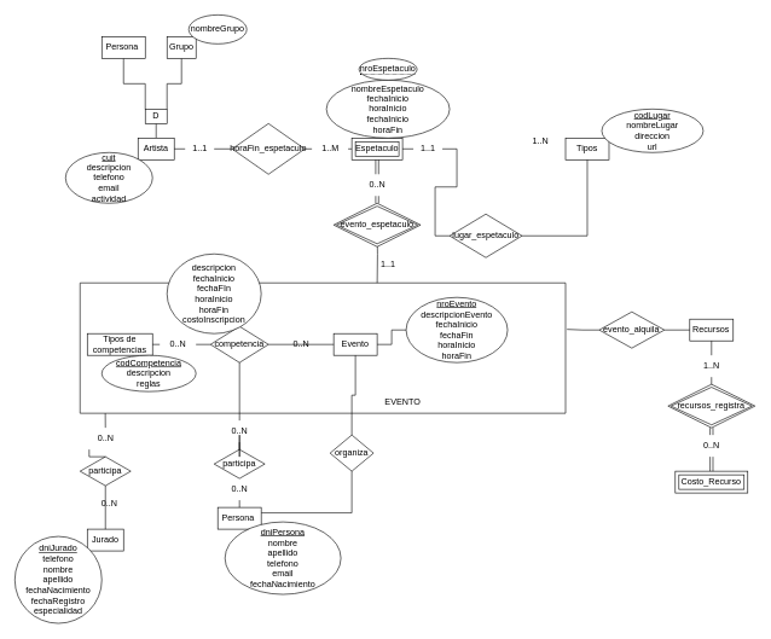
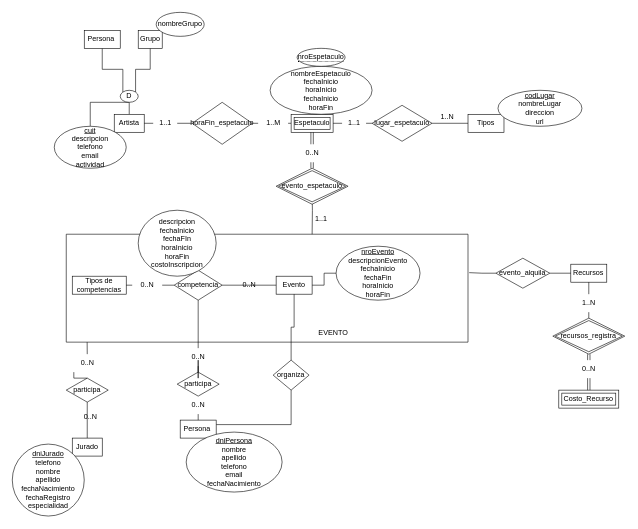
- <mxCell id="44" value="D" style="whiteSpace=wrap;html=1;rounded=0;" vertex="1" parent="1"><mxGeometry x="200" y="150" width="30" height="20" as="geometry" /></mxCell>
+ <mxCell id="44" value="D" style="ellipse;whiteSpace=wrap;html=1;" vertex="1" parent="1"><mxGeometry x="200" y="150" width="30" height="20" as="geometry" /></mxCell>
- <mxCell id="7" style="edgeStyle=orthogonalEdgeStyle;rounded=0;orthogonalLoop=1;jettySize=auto;html=1;exitX=0.5;exitY=0;exitDx=0;exitDy=0;entryX=0.5;entryY=1;entryDx=0;entryDy=0;endArrow=none;endFill=0;" edge="1" parent="1" source="8" target="44"><mxGeometry relative="1" as="geometry" /></mxCell>
+ <mxCell id="7" style="edgeStyle=orthogonalEdgeStyle;rounded=0;orthogonalLoop=1;jettySize=auto;html=1;exitX=0.5;exitY=0;exitDx=0;exitDy=0;endArrow=none;endFill=0;" edge="1" parent="1" source="8" target="53"><mxGeometry relative="1" as="geometry" /></mxCell>
- <mxCell id="31" value="lugar_espetaculo" style="shape=rhombus;perimeter=rhombusPerimeter;whiteSpace=wrap;html=1;align=center;" parent="1" vertex="1"><mxGeometry x="620" y="295" width="100" height="60" as="geometry" /></mxCell>
+ <mxCell id="31" value="lugar_espetaculo" style="shape=rhombus;perimeter=rhombusPerimeter;whiteSpace=wrap;html=1;align=center;" parent="1" vertex="1"><mxGeometry x="620" y="175" width="100" height="60" as="geometry" /></mxCell>
- <mxCell id="22" value="&lt;u&gt;codCompetencia&lt;/u&gt;&lt;br&gt;descripcion&lt;br&gt;reglas" style="ellipse;whiteSpace=wrap;html=1;align=center;" vertex="1" parent="15"><mxGeometry x="30" y="100" width="130" height="50" as="geometry" /></mxCell>
